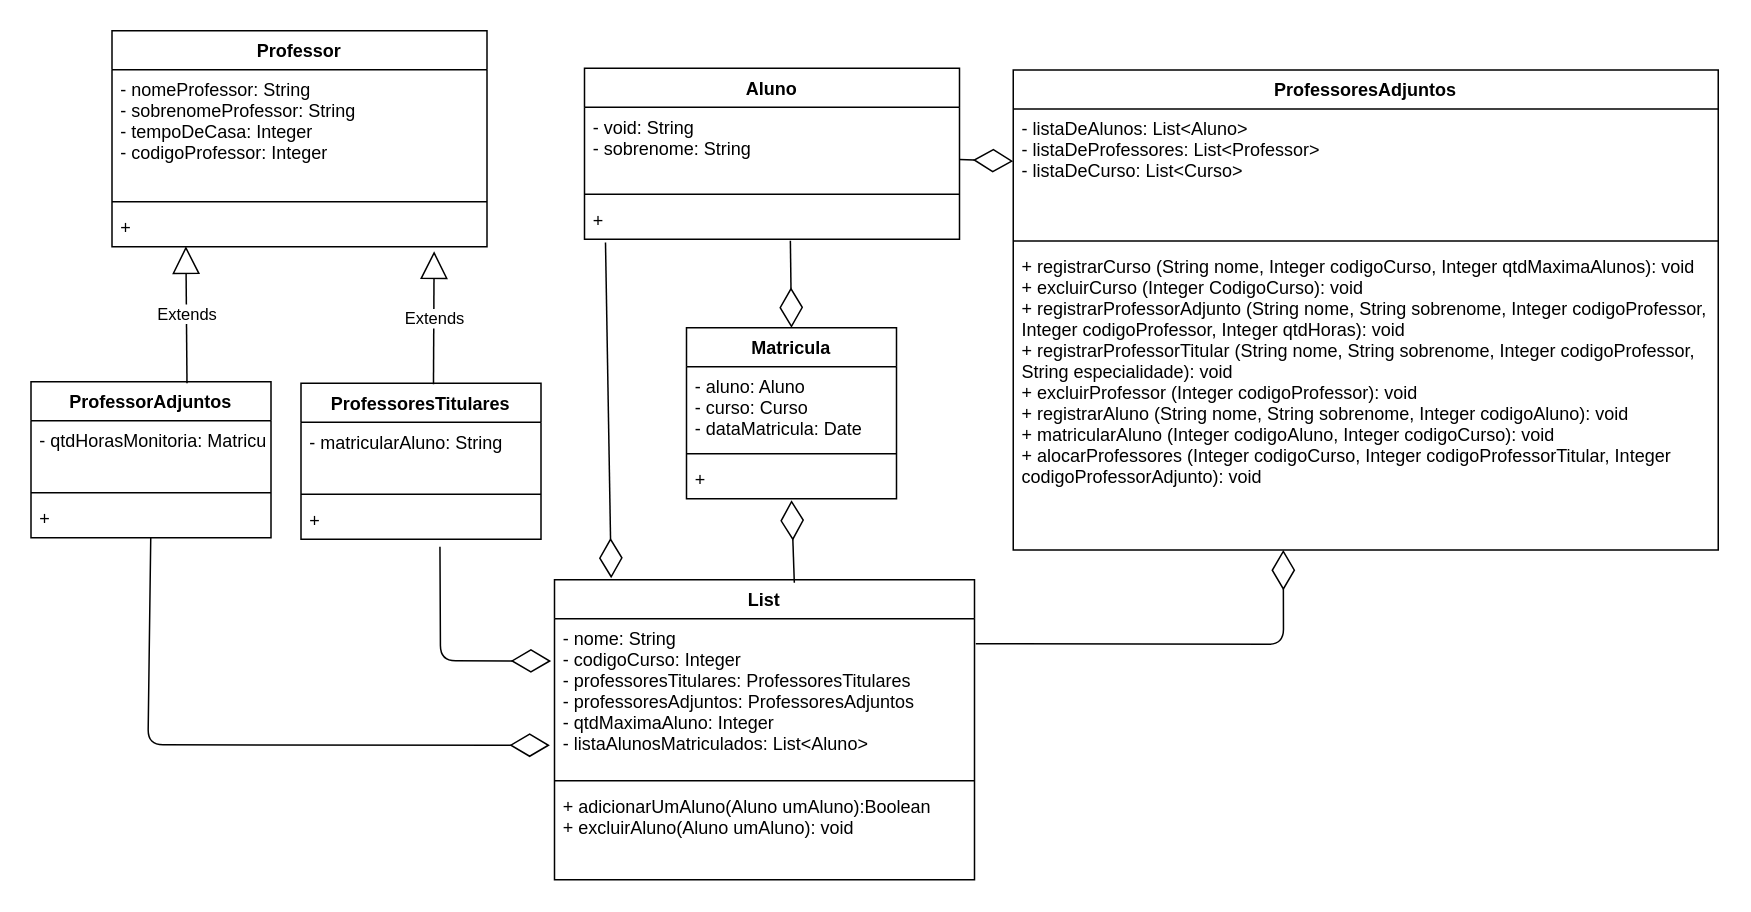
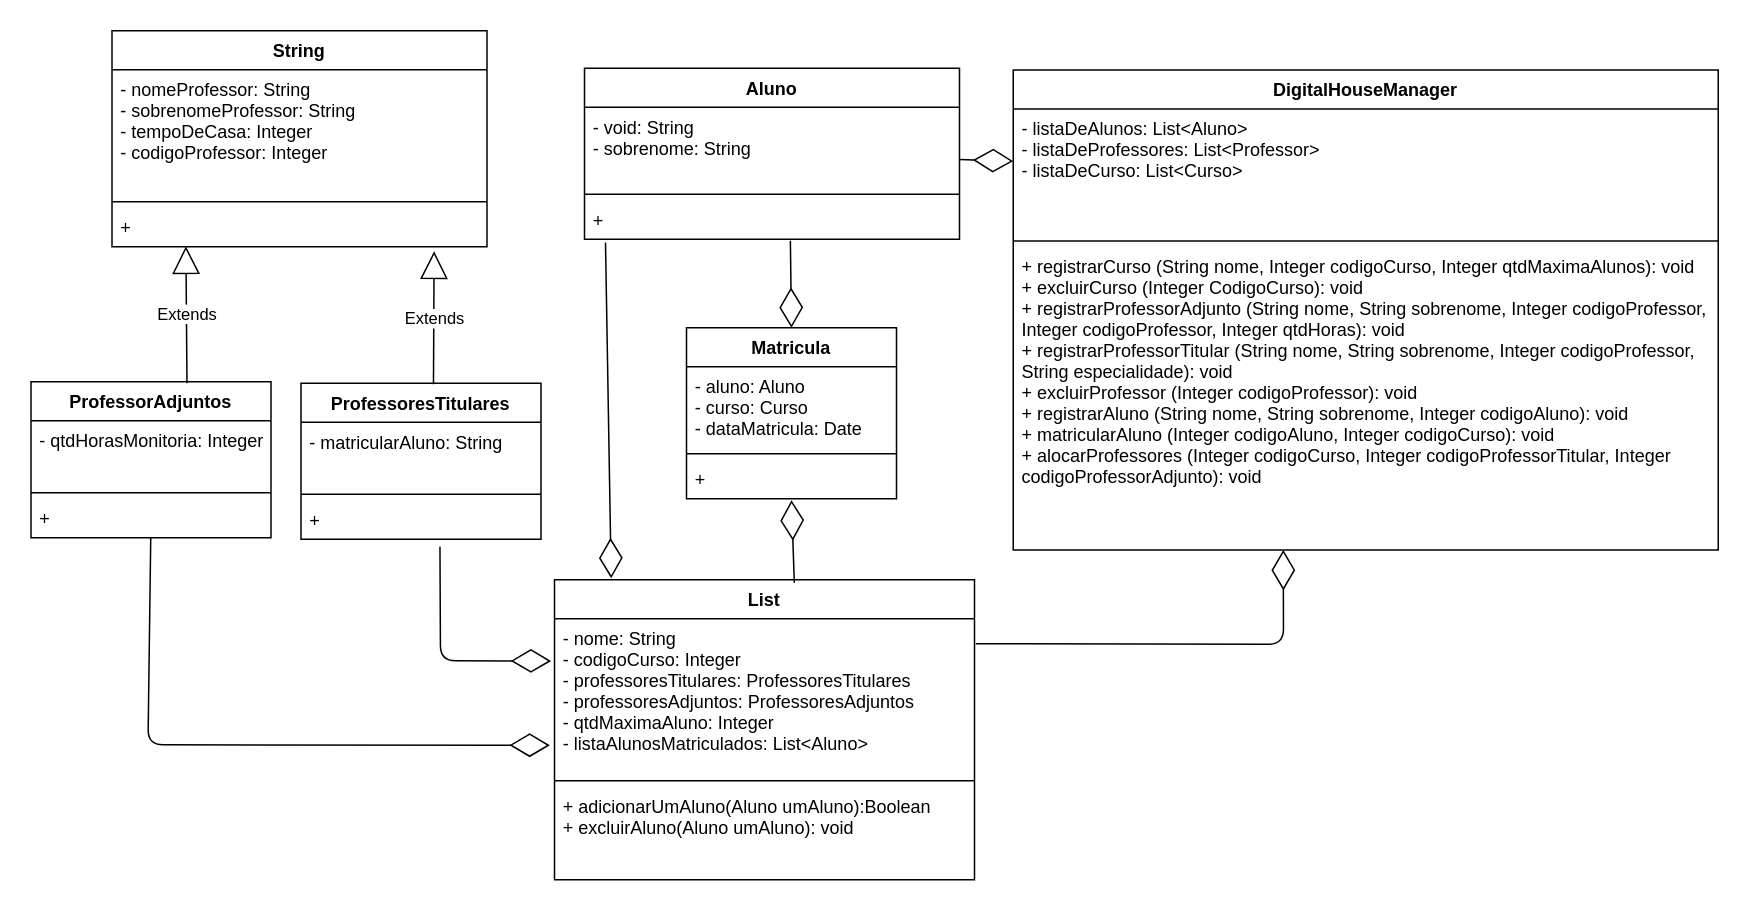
- <mxCell id="6" value="Professor" style="swimlane;fontStyle=1;align=center;verticalAlign=top;childLayout=stackLayout;horizontal=1;startSize=26;horizontalStack=0;resizeParent=1;resizeParentMax=0;resizeLast=0;collapsible=1;marginBottom=0;" vertex="1" parent="1"><mxGeometry x="74" y="20" width="250" height="144" as="geometry" /></mxCell>
+ <mxCell id="6" value="String" style="swimlane;fontStyle=1;align=center;verticalAlign=top;childLayout=stackLayout;horizontal=1;startSize=26;horizontalStack=0;resizeParent=1;resizeParentMax=0;resizeLast=0;collapsible=1;marginBottom=0;" vertex="1" parent="1"><mxGeometry x="74" y="20" width="250" height="144" as="geometry" /></mxCell>
- <mxCell id="30" value="ProfessoresAdjuntos" style="swimlane;fontStyle=1;align=center;verticalAlign=top;childLayout=stackLayout;horizontal=1;startSize=26;horizontalStack=0;resizeParent=1;resizeParentMax=0;resizeLast=0;collapsible=1;marginBottom=0;" vertex="1" parent="1"><mxGeometry x="674.833" y="46.167" width="470" height="320" as="geometry" /></mxCell>
+ <mxCell id="30" value="DigitalHouseManager" style="swimlane;fontStyle=1;align=center;verticalAlign=top;childLayout=stackLayout;horizontal=1;startSize=26;horizontalStack=0;resizeParent=1;resizeParentMax=0;resizeLast=0;collapsible=1;marginBottom=0;" vertex="1" parent="1"><mxGeometry x="674.833" y="46.167" width="470" height="320" as="geometry" /></mxCell>
- <mxCell id="19" value="- qtdHorasMonitoria: Matricula" style="text;strokeColor=none;fillColor=none;align=left;verticalAlign=top;spacingLeft=4;spacingRight=4;overflow=hidden;rotatable=0;points=[[0,0.5],[1,0.5]];portConstraint=eastwest;" vertex="1" parent="18"><mxGeometry y="26" width="160" height="44" as="geometry" /></mxCell>
+ <mxCell id="19" value="- qtdHorasMonitoria: Integer" style="text;strokeColor=none;fillColor=none;align=left;verticalAlign=top;spacingLeft=4;spacingRight=4;overflow=hidden;rotatable=0;points=[[0,0.5],[1,0.5]];portConstraint=eastwest;" vertex="1" parent="18"><mxGeometry y="26" width="160" height="44" as="geometry" /></mxCell>
